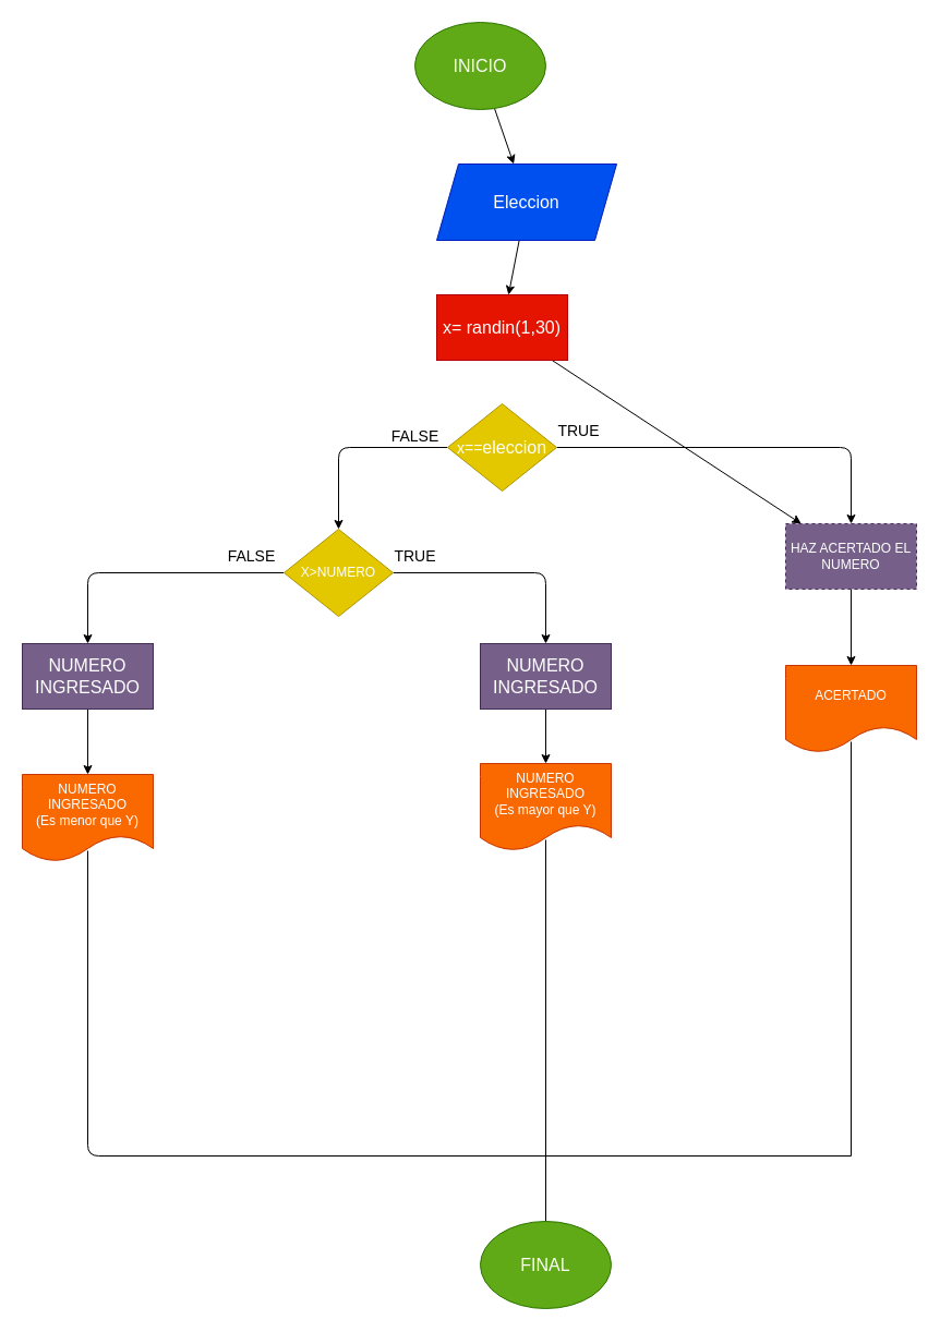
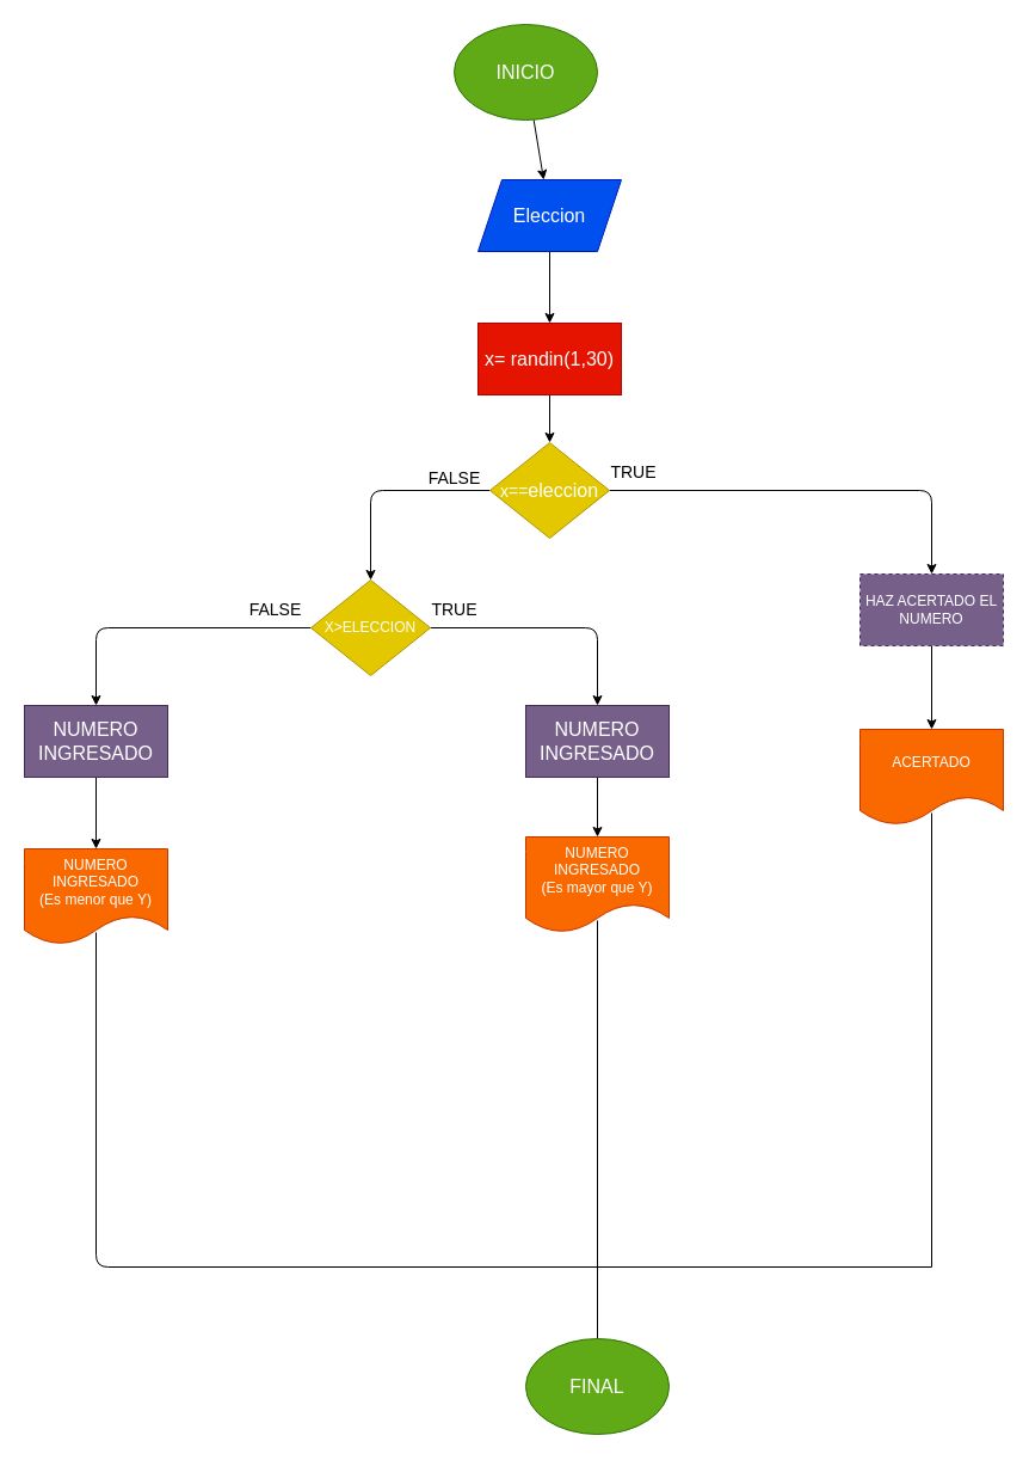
- <mxCell id="5" value="&lt;font size=&quot;3&quot;&gt;Eleccion&lt;/font&gt;" style="shape=parallelogram;perimeter=parallelogramPerimeter;whiteSpace=wrap;html=1;fixedSize=1;fillColor=#0050ef;fontColor=#ffffff;strokeColor=#001DBC;" vertex="1" parent="1"><mxGeometry x="400" y="150" width="165" height="70" as="geometry" /></mxCell>
+ <mxCell id="5" value="&lt;font size=&quot;3&quot;&gt;Eleccion&lt;/font&gt;" style="shape=parallelogram;perimeter=parallelogramPerimeter;whiteSpace=wrap;html=1;fixedSize=1;fillColor=#0050ef;fontColor=#ffffff;strokeColor=#001DBC;" vertex="1" parent="1"><mxGeometry x="400" y="150" width="120" height="60" as="geometry" /></mxCell>
- <mxCell id="6" value="" style="edgeStyle=none;html=1;fontSize=14;" edge="1" parent="1" source="7" target="18"><mxGeometry relative="1" as="geometry" /></mxCell>
+ <mxCell id="6" value="" style="edgeStyle=none;html=1;fontSize=14;" edge="1" parent="1" source="7" target="10"><mxGeometry relative="1" as="geometry" /></mxCell>
- <mxCell id="13" value="&lt;font color=&quot;#ffffff&quot;&gt;X&amp;gt;NUMERO&lt;/font&gt;" style="rhombus;whiteSpace=wrap;html=1;fillColor=#e3c800;fontColor=#000000;strokeColor=#B09500;" vertex="1" parent="1"><mxGeometry x="260" y="485" width="100" height="80" as="geometry" /></mxCell>
+ <mxCell id="13" value="&lt;font color=&quot;#ffffff&quot;&gt;X&amp;gt;ELECCION&lt;/font&gt;" style="rhombus;whiteSpace=wrap;html=1;fillColor=#e3c800;fontColor=#000000;strokeColor=#B09500;" vertex="1" parent="1"><mxGeometry x="260" y="485" width="100" height="80" as="geometry" /></mxCell>
